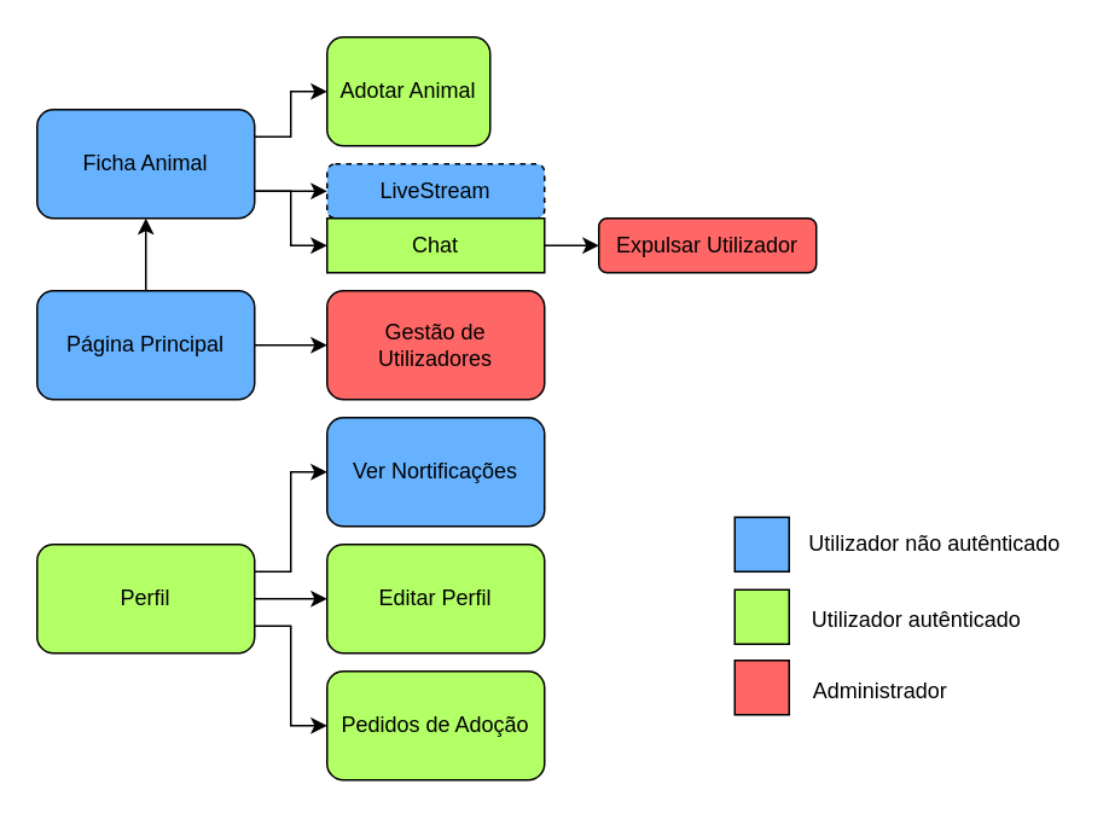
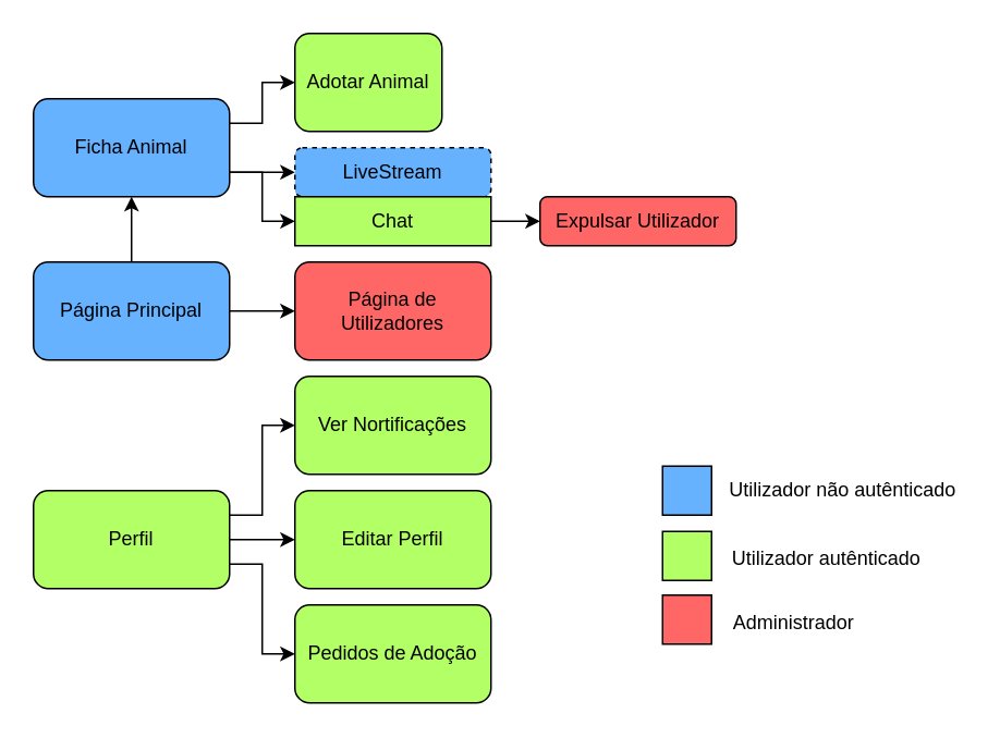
- <mxCell id="20" value="Gestão de Utilizadores" style="rounded=1;whiteSpace=wrap;html=1;fillColor=#FF6666;" vertex="1" parent="1"><mxGeometry x="180" y="160" width="120" height="60" as="geometry" /></mxCell>
+ <mxCell id="20" value="Página de Utilizadores" style="rounded=1;whiteSpace=wrap;html=1;fillColor=#FF6666;" vertex="1" parent="1"><mxGeometry x="180" y="160" width="120" height="60" as="geometry" /></mxCell>
- <mxCell id="13" value="Ver Nortificações&lt;br&gt;" style="rounded=1;whiteSpace=wrap;html=1;fillColor=#66b2ff;" vertex="1" parent="1"><mxGeometry x="180" y="230" width="120" height="60" as="geometry" /></mxCell>
+ <mxCell id="13" value="Ver Nortificações&lt;br&gt;" style="rounded=1;whiteSpace=wrap;html=1;fillColor=#B3FF66;" vertex="1" parent="1"><mxGeometry x="180" y="230" width="120" height="60" as="geometry" /></mxCell>
